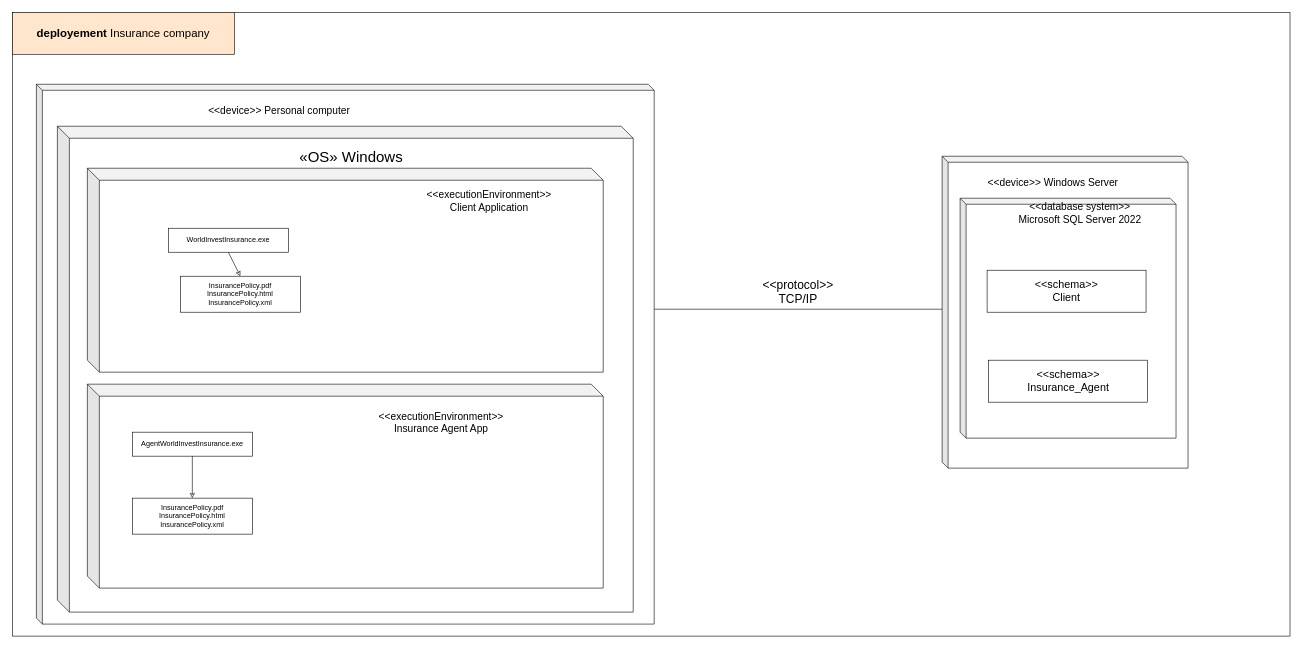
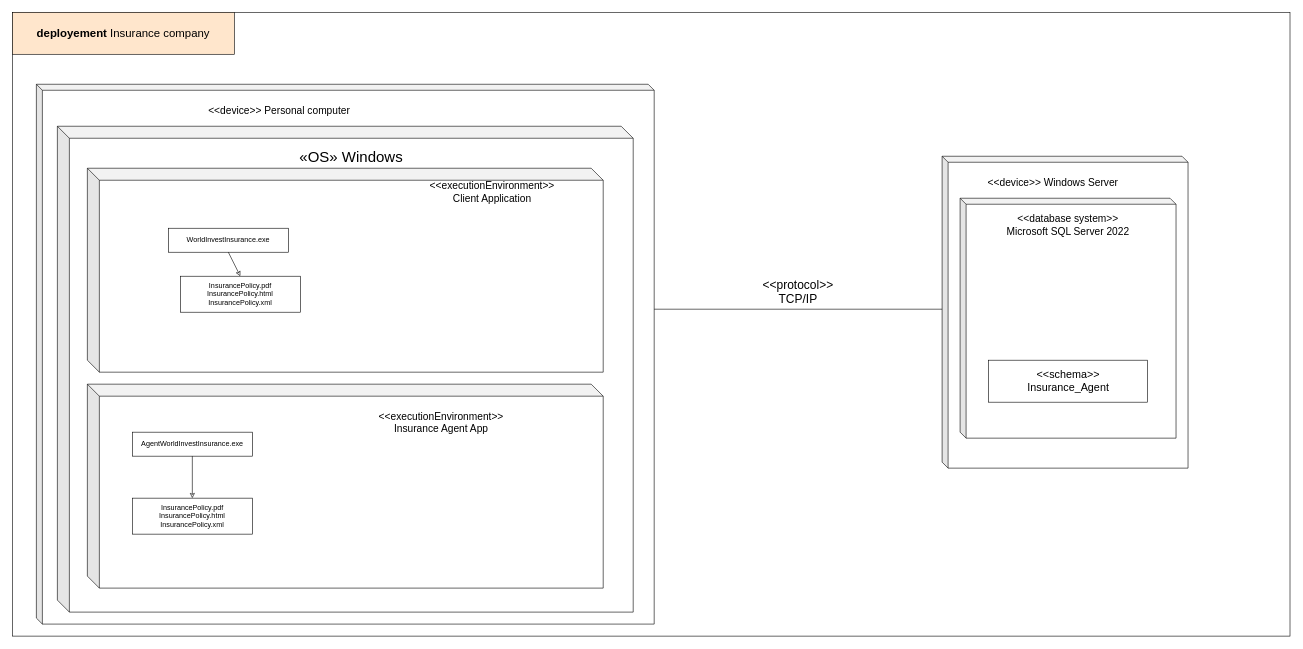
- <mxCell id="17" value="&amp;lt;&amp;lt;executionEnvironment&amp;gt;&amp;gt; &lt;br&gt;Client Application" style="text;html=1;strokeColor=none;fillColor=none;align=center;verticalAlign=middle;whiteSpace=wrap;rounded=0;fontSize=17;" vertex="1" parent="1"><mxGeometry x="670" y="320" width="290" height="30" as="geometry" /></mxCell>
+ <mxCell id="17" value="&amp;lt;&amp;lt;executionEnvironment&amp;gt;&amp;gt; &lt;br&gt;Client Application" style="text;html=1;strokeColor=none;fillColor=none;align=center;verticalAlign=middle;whiteSpace=wrap;rounded=0;fontSize=17;" vertex="1" parent="1"><mxGeometry x="675" y="305" width="290" height="30" as="geometry" /></mxCell>
- <mxCell id="11" value="&lt;font style=&quot;font-size: 17px;&quot;&gt;&amp;lt;&amp;lt;database system&amp;gt;&amp;gt; &lt;br&gt;Microsoft SQL Server 2022&lt;br&gt;&lt;/font&gt;" style="text;html=1;strokeColor=none;fillColor=none;align=center;verticalAlign=middle;whiteSpace=wrap;rounded=0;" vertex="1" parent="1"><mxGeometry x="1665" y="340" width="270" height="30" as="geometry" /></mxCell>
+ <mxCell id="11" value="&lt;font style=&quot;font-size: 17px;&quot;&gt;&amp;lt;&amp;lt;database system&amp;gt;&amp;gt; &lt;br&gt;Microsoft SQL Server 2022&lt;br&gt;&lt;/font&gt;" style="text;html=1;strokeColor=none;fillColor=none;align=center;verticalAlign=middle;whiteSpace=wrap;rounded=0;" vertex="1" parent="1"><mxGeometry x="1645" y="360" width="270" height="30" as="geometry" /></mxCell>
- <mxCell id="12" value="&lt;font style=&quot;font-size: 18px;&quot;&gt;&amp;lt;&amp;lt;schema&amp;gt;&amp;gt;&lt;br&gt;Client&lt;/font&gt;" style="rounded=0;whiteSpace=wrap;html=1;" vertex="1" parent="1"><mxGeometry x="1645" y="450" width="265" height="70" as="geometry" /></mxCell>
